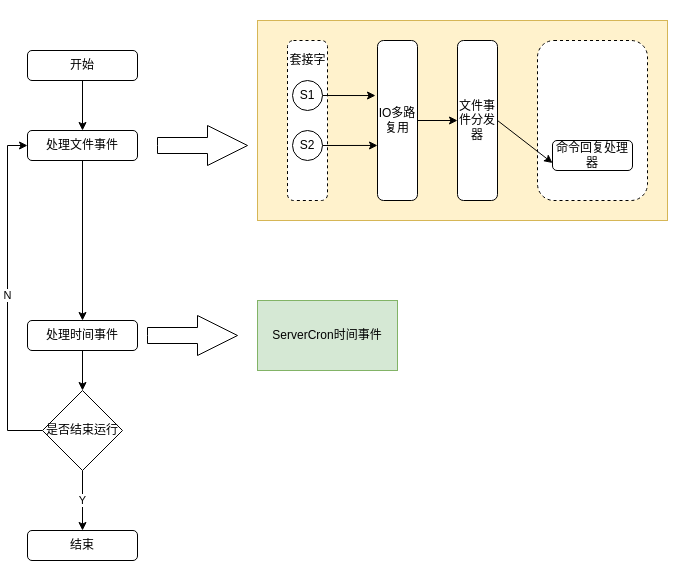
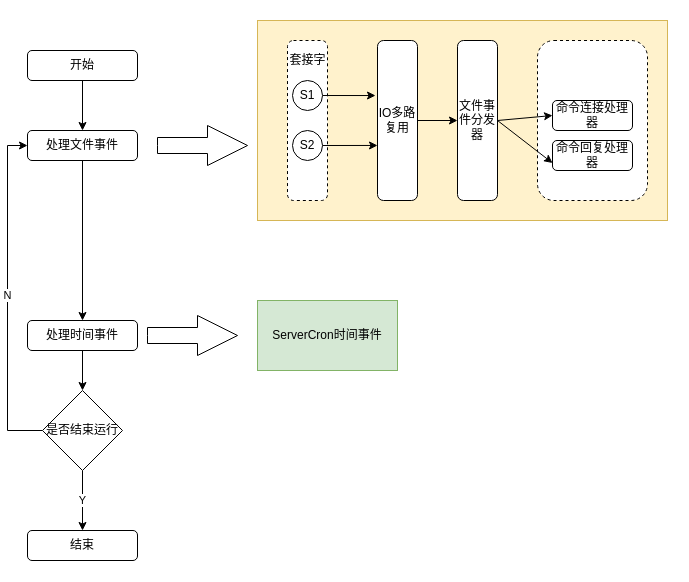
+ <mxCell id="23" value="命令连接处理器" style="rounded=1;whiteSpace=wrap;html=1;" vertex="1" parent="1"><mxGeometry x="545" y="100" width="80" height="30" as="geometry" /></mxCell>
+ <mxCell id="26" style="edgeStyle=none;rounded=0;orthogonalLoop=1;jettySize=auto;html=1;exitX=1;exitY=0.5;exitDx=0;exitDy=0;entryX=0;entryY=0.5;entryDx=0;entryDy=0;" edge="1" parent="1" source="21" target="23"><mxGeometry relative="1" as="geometry" /></mxCell>
